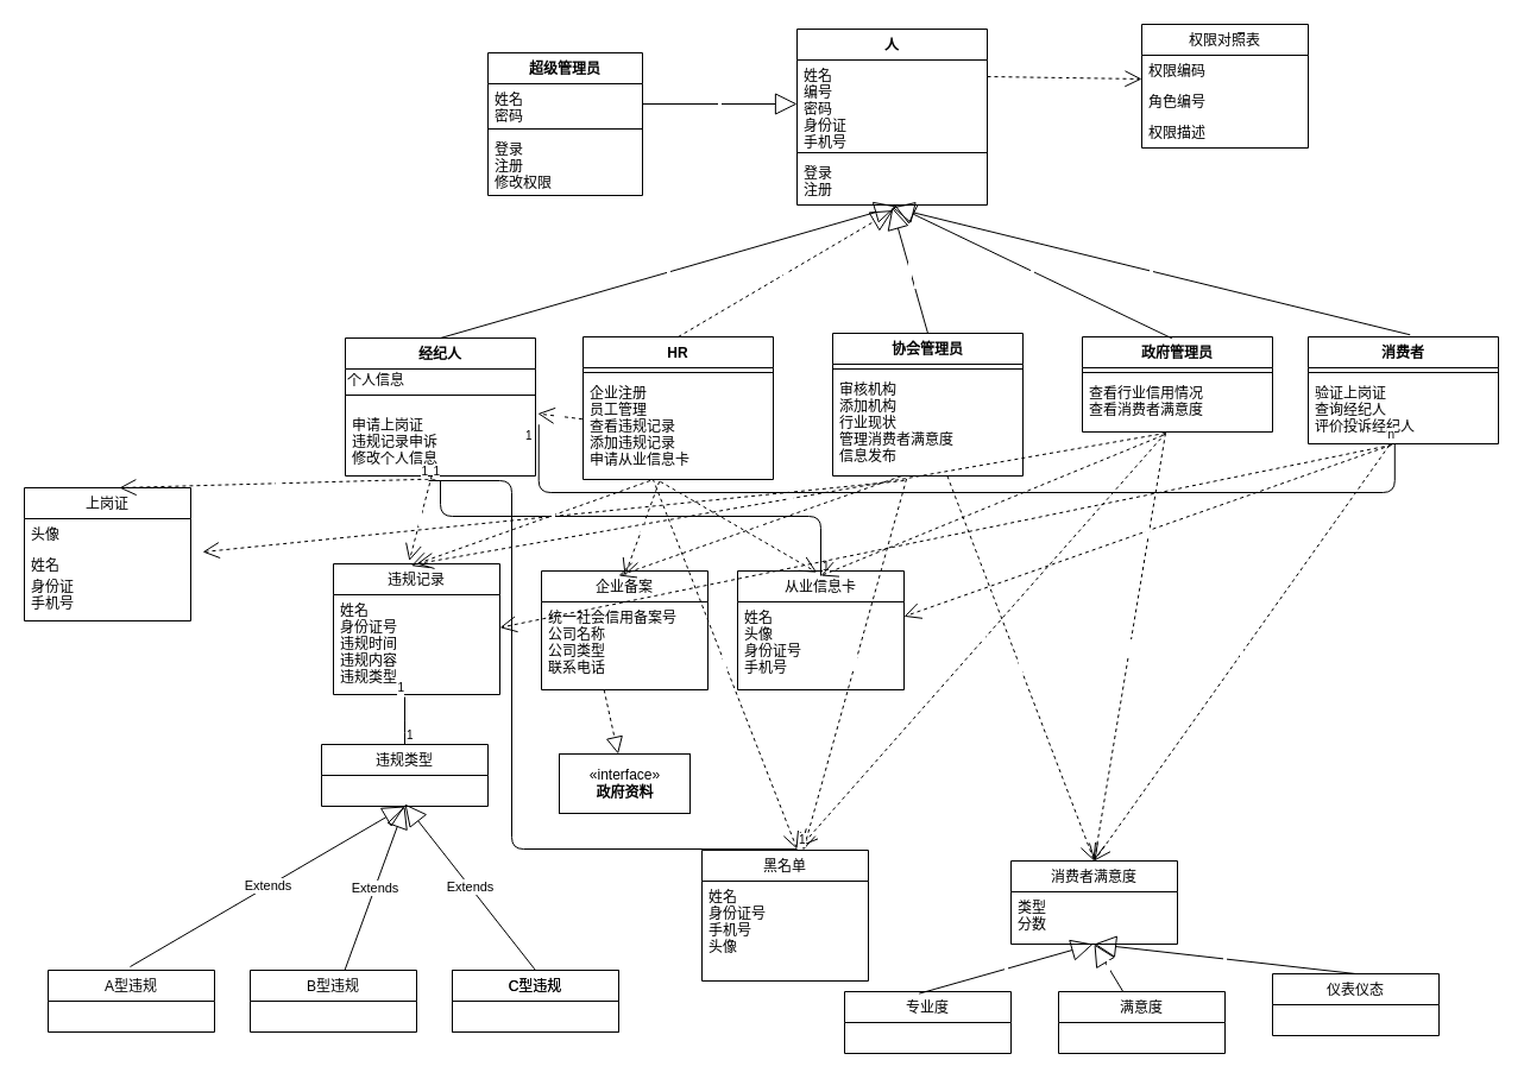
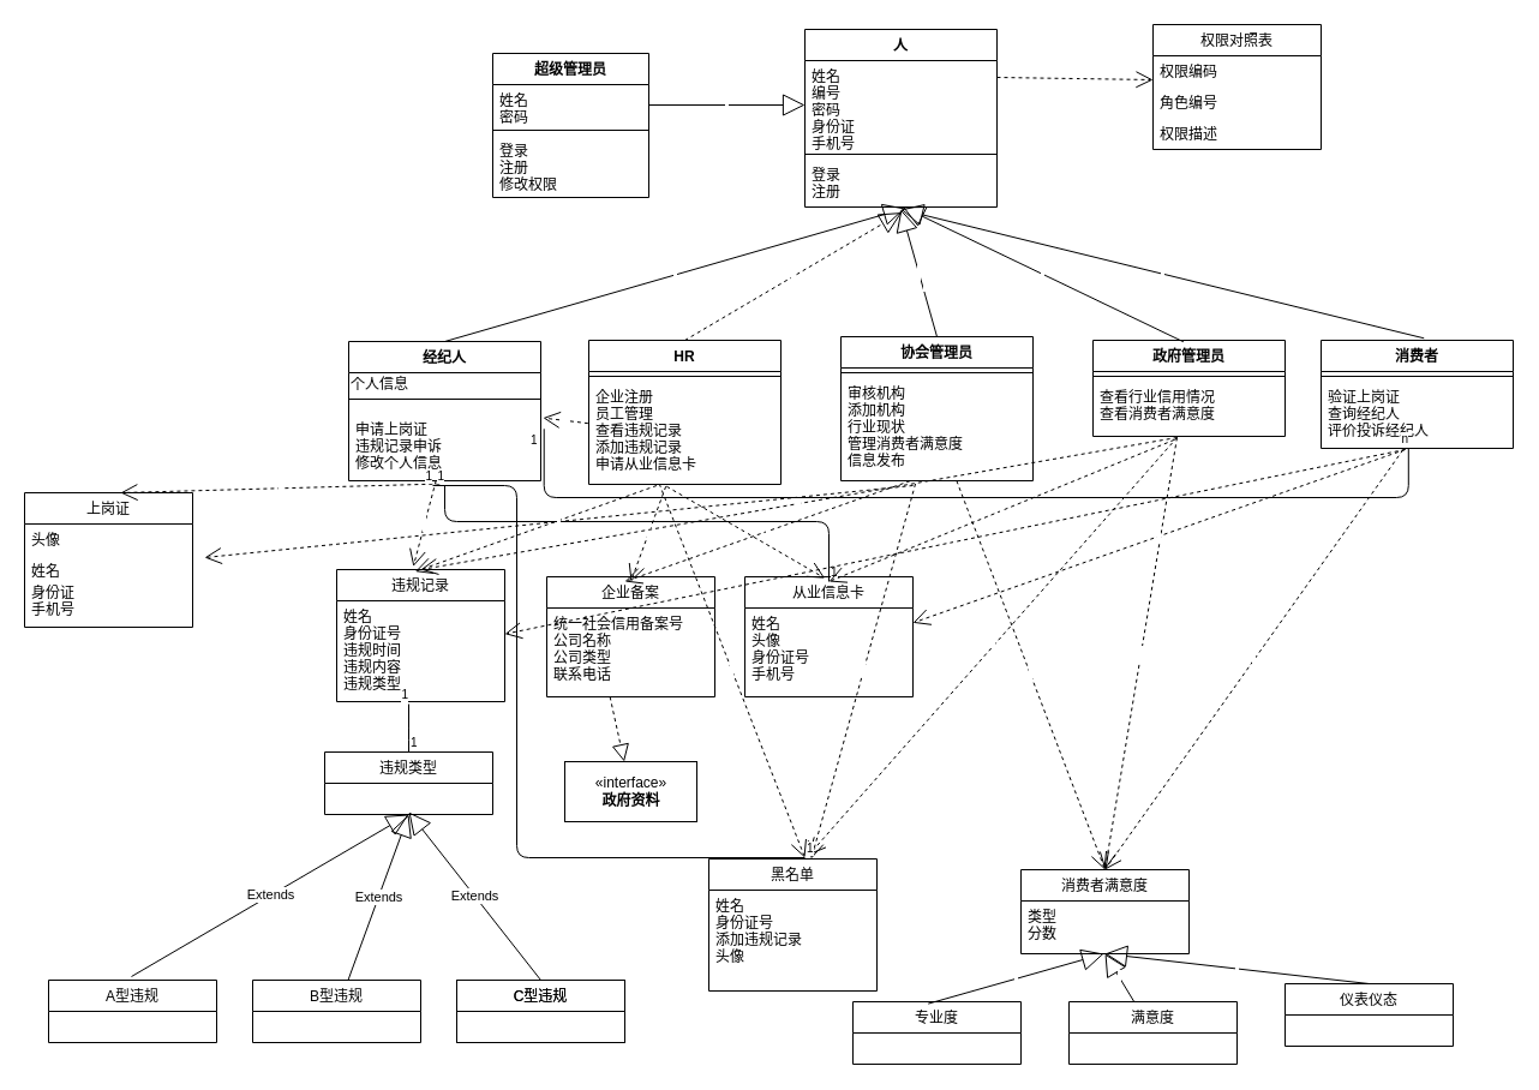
- <mxCell id="70" value="姓名&#10;身份证号&#10;手机号&#10;头像" style="text;strokeColor=none;fillColor=none;align=left;verticalAlign=top;spacingLeft=4;spacingRight=4;overflow=hidden;rotatable=0;points=[[0,0.5],[1,0.5]];portConstraint=eastwest;" vertex="1" parent="69"><mxGeometry y="26" width="140" height="84" as="geometry" /></mxCell>
+ <mxCell id="70" value="姓名&#10;身份证号&#10;添加违规记录&#10;头像" style="text;strokeColor=none;fillColor=none;align=left;verticalAlign=top;spacingLeft=4;spacingRight=4;overflow=hidden;rotatable=0;points=[[0,0.5],[1,0.5]];portConstraint=eastwest;" vertex="1" parent="69"><mxGeometry y="26" width="140" height="84" as="geometry" /></mxCell>
